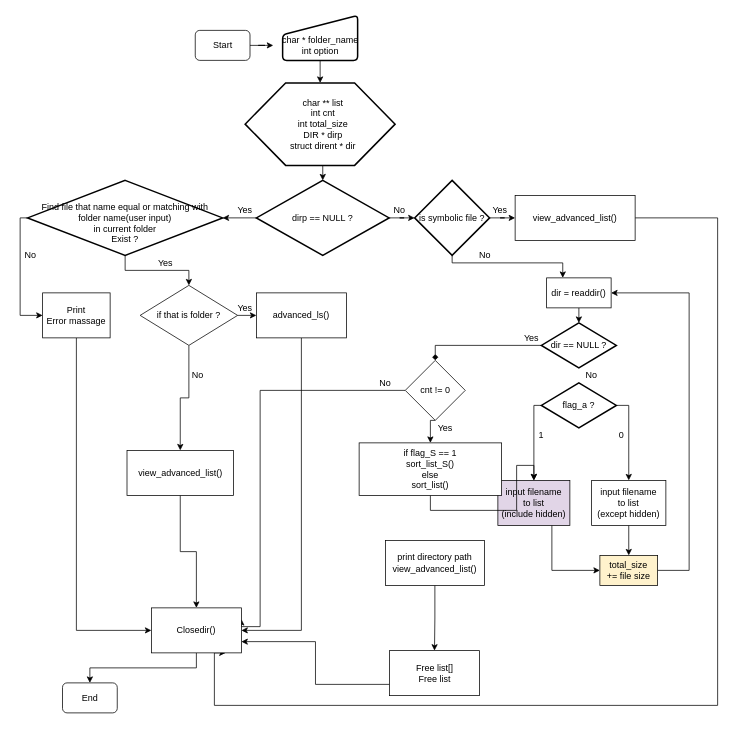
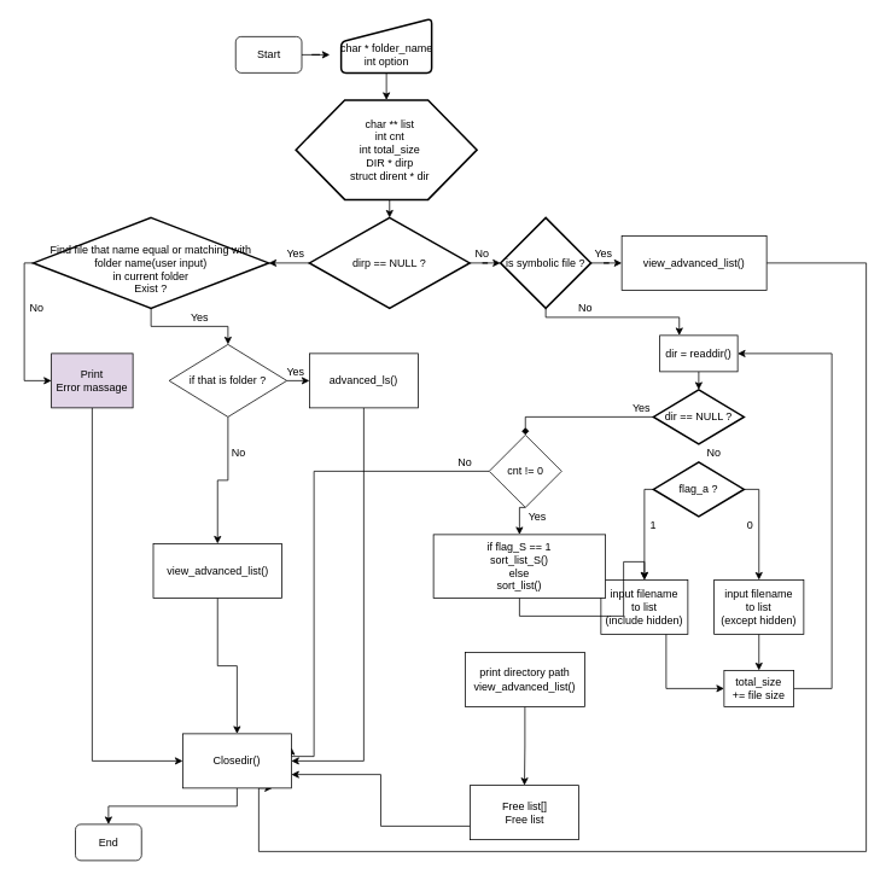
- <mxCell id="16" value="Print&lt;br&gt;Error massage&lt;br&gt;" style="rounded=0;whiteSpace=wrap;html=1;" parent="1" vertex="1"><mxGeometry x="56" y="390" width="90" height="60" as="geometry" /></mxCell>
+ <mxCell id="16" value="Print&lt;br&gt;Error massage&lt;br&gt;" style="rounded=0;whiteSpace=wrap;html=1;fillColor=#e1d5e7;" parent="1" vertex="1"><mxGeometry x="56" y="390" width="90" height="60" as="geometry" /></mxCell>
- <mxCell id="34" value="input filename&lt;br&gt;to list&lt;br&gt;(include hidden)&lt;br&gt;" style="rounded=0;whiteSpace=wrap;html=1;fillColor=#e1d5e7;" parent="1" vertex="1"><mxGeometry x="663" y="640" width="96" height="60" as="geometry" /></mxCell>
+ <mxCell id="34" value="input filename&lt;br&gt;to list&lt;br&gt;(include hidden)&lt;br&gt;" style="rounded=0;whiteSpace=wrap;html=1;" parent="1" vertex="1"><mxGeometry x="663" y="640" width="96" height="60" as="geometry" /></mxCell>
- <mxCell id="29" value="total_size&lt;br&gt;+= file size" style="rounded=0;whiteSpace=wrap;html=1;fillColor=#fff2cc;" parent="1" vertex="1"><mxGeometry x="799" y="740" width="77" height="40" as="geometry" /></mxCell>
+ <mxCell id="29" value="total_size&lt;br&gt;+= file size" style="rounded=0;whiteSpace=wrap;html=1;" parent="1" vertex="1"><mxGeometry x="799" y="740" width="77" height="40" as="geometry" /></mxCell>
